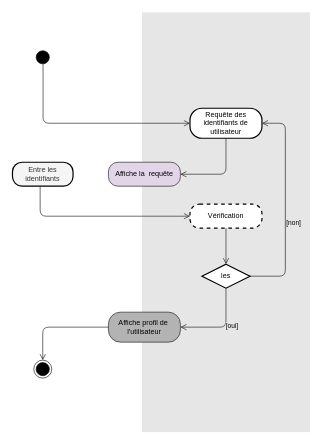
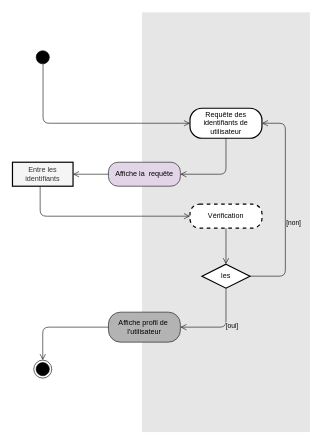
- <mxCell id="8" value="Entre les identifiants" style="rounded=1;whiteSpace=wrap;html=1;arcSize=40;fillColor=#f5f5f5;shadow=0;sketch=0;fontColor=#333333;strokeWidth=2;" vertex="1" parent="1"><mxGeometry x="20" y="270" width="101" height="40" as="geometry" /></mxCell>
+ <mxCell id="8" value="Entre les identifiants" style="whiteSpace=wrap;html=1;arcSize=40;fillColor=#f5f5f5;shadow=0;sketch=0;fontColor=#333333;strokeWidth=2;rounded=0;" vertex="1" parent="1"><mxGeometry x="20" y="270" width="101" height="40" as="geometry" /></mxCell>
+ <mxCell id="9" value="" style="edgeStyle=orthogonalEdgeStyle;html=1;verticalAlign=bottom;endArrow=open;endSize=8;exitX=0;exitY=0.5;exitDx=0;exitDy=0;strokeColor=#0F0F0F;entryX=1;entryY=0.5;entryDx=0;entryDy=0;" edge="1" parent="1" source="7" target="8"><mxGeometry relative="1" as="geometry"><mxPoint x="-30" y="290" as="targetPoint" /><mxPoint x="-79" y="120" as="sourcePoint" /></mxGeometry></mxCell>
